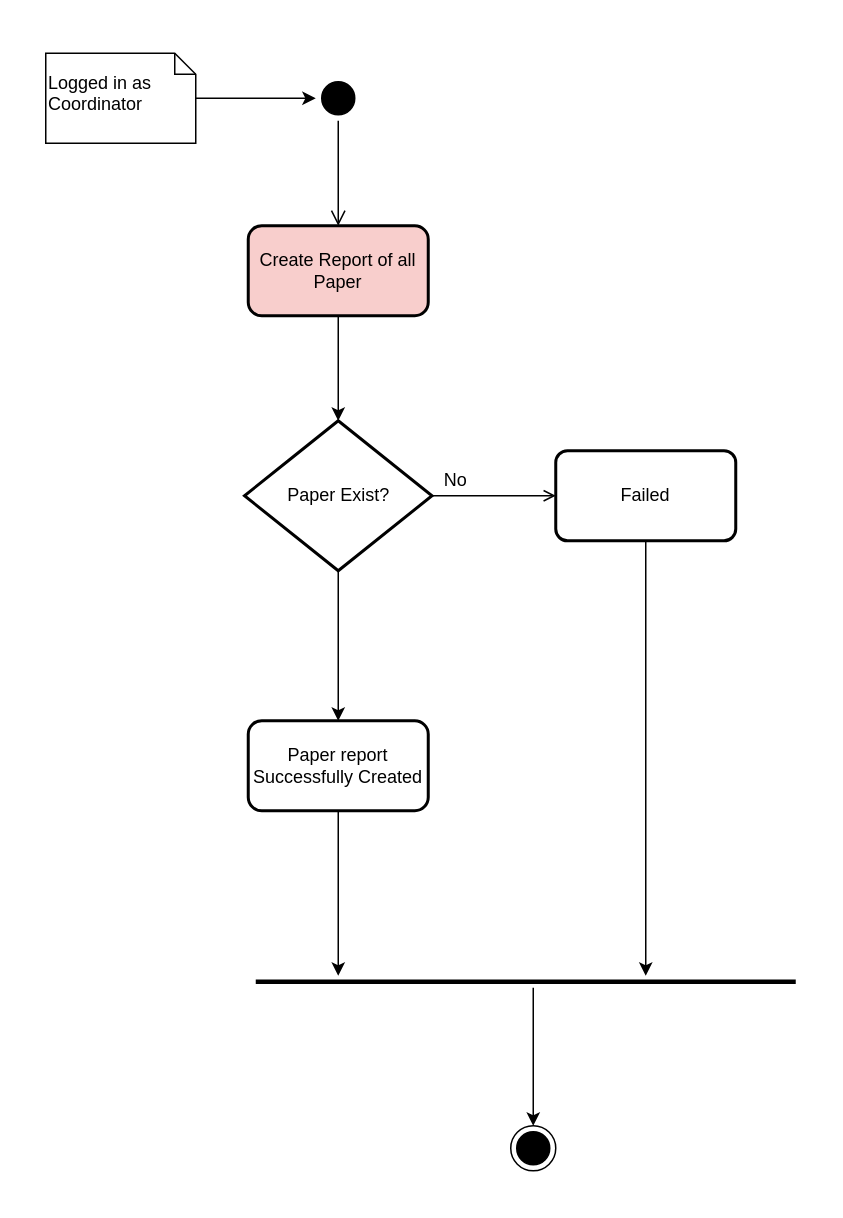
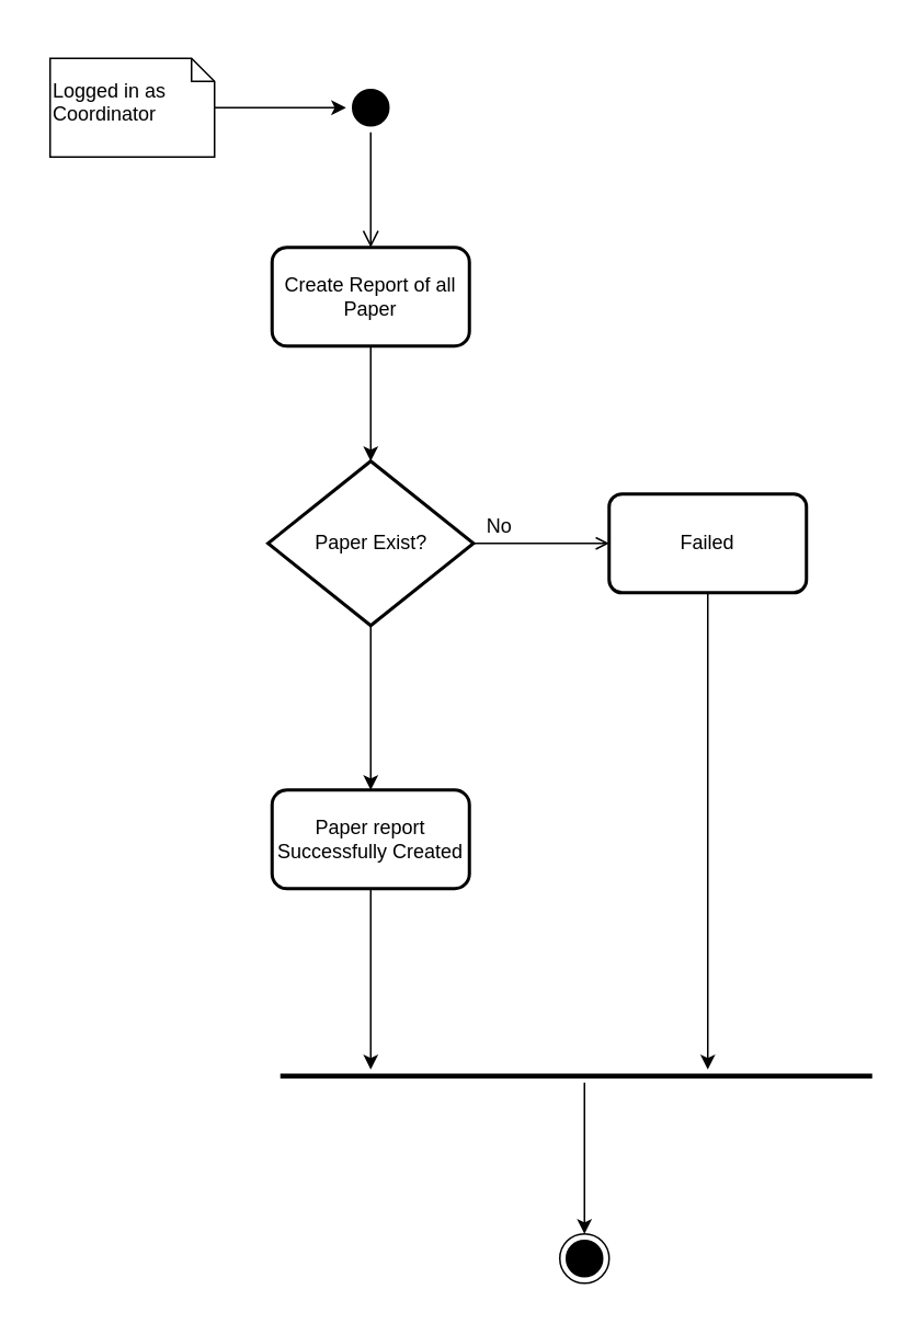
- <mxCell id="8" value="Create Report of all Paper" style="rounded=1;whiteSpace=wrap;html=1;strokeColor=#000000;strokeWidth=2;fillColor=#f8cecc;" vertex="1" parent="1"><mxGeometry x="165" y="150" width="120" height="60" as="geometry" /></mxCell>
+ <mxCell id="8" value="Create Report of all Paper" style="rounded=1;whiteSpace=wrap;html=1;strokeColor=#000000;strokeWidth=2;" vertex="1" parent="1"><mxGeometry x="165" y="150" width="120" height="60" as="geometry" /></mxCell>
